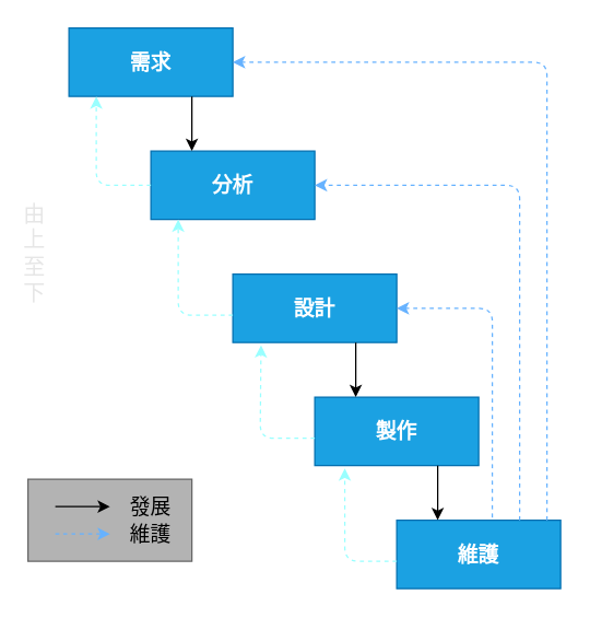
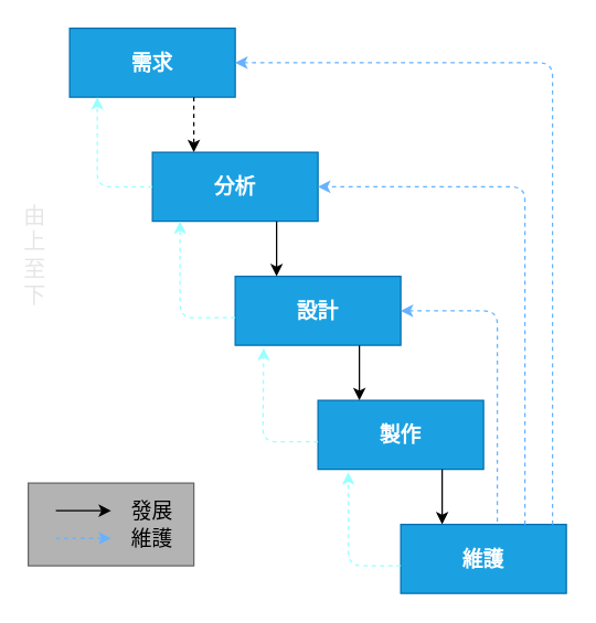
- <mxCell id="6" value="" style="endArrow=classic;html=1;entryX=0.25;entryY=0;entryDx=0;entryDy=0;exitX=0.75;exitY=1;exitDx=0;exitDy=0;" parent="1" source="2" target="3" edge="1"><mxGeometry width="50" height="50" relative="1" as="geometry"><mxPoint x="140" y="80" as="sourcePoint" /><mxPoint x="140" y="100" as="targetPoint" /></mxGeometry></mxCell>
+ <mxCell id="6" value="" style="endArrow=classic;html=1;entryX=0.25;entryY=0;entryDx=0;entryDy=0;exitX=0.75;exitY=1;exitDx=0;exitDy=0;dashed=1;" parent="1" source="2" target="3" edge="1"><mxGeometry width="50" height="50" relative="1" as="geometry"><mxPoint x="140" y="80" as="sourcePoint" /><mxPoint x="140" y="100" as="targetPoint" /></mxGeometry></mxCell>
+ <mxCell id="11" value="" style="endArrow=classic;html=1;entryX=0.25;entryY=0;entryDx=0;entryDy=0;exitX=0.75;exitY=1;exitDx=0;exitDy=0;" edge="1" parent="1" source="3" target="4"><mxGeometry width="50" height="50" relative="1" as="geometry"><mxPoint x="230" y="150" as="sourcePoint" /><mxPoint x="170" y="210" as="targetPoint" /></mxGeometry></mxCell>
